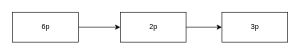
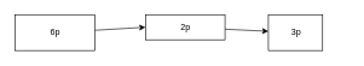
- <mxCell id="4" value="2p" style="html=1;" vertex="1" parent="1"><mxGeometry x="200" y="20" width="110" height="50" as="geometry" /></mxCell>
+ <mxCell id="4" value="2p" style="html=1;" vertex="1" parent="1"><mxGeometry x="200" y="20" width="110" height="35" as="geometry" /></mxCell>
- <mxCell id="2" value="3p" style="html=1;" vertex="1" parent="1"><mxGeometry x="370" y="20" width="110" height="50" as="geometry" /></mxCell>
+ <mxCell id="2" value="3p" style="html=1;" vertex="1" parent="1"><mxGeometry x="370" y="20" width="75" height="50" as="geometry" /></mxCell>
